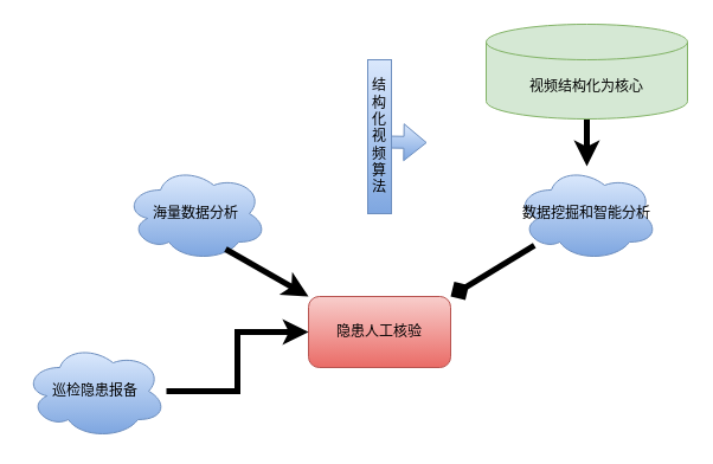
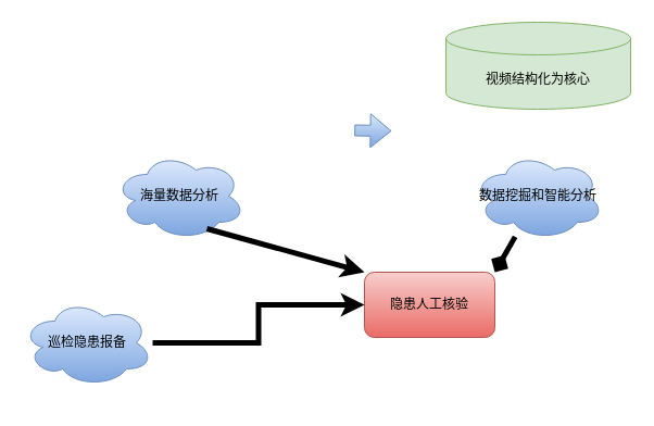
- <mxCell id="2" style="edgeStyle=orthogonalEdgeStyle;rounded=0;orthogonalLoop=1;jettySize=auto;html=1;exitX=0.5;exitY=1;exitDx=0;exitDy=0;exitPerimeter=0;fillColor=default;strokeWidth=5;" edge="1" parent="1" source="3" target="5"><mxGeometry relative="1" as="geometry" /></mxCell>
- <mxCell id="8" value="结构化视频算法" style="rounded=0;whiteSpace=wrap;html=1;fillColor=#dae8fc;gradientColor=#7ea6e0;strokeColor=#6c8ebf;" vertex="1" parent="6"><mxGeometry width="20" height="130" as="geometry" /></mxCell>
- <mxCell id="9" value="隐患人工核验" style="rounded=1;whiteSpace=wrap;html=1;fillColor=#f8cecc;gradientColor=#ea6b66;strokeColor=#b85450;" vertex="1" parent="1"><mxGeometry x="260" y="250" width="120" height="60" as="geometry" /></mxCell>
+ <mxCell id="9" value="隐患人工核验" style="rounded=1;whiteSpace=wrap;html=1;fillColor=#f8cecc;gradientColor=#ea6b66;strokeColor=#b85450;" vertex="1" parent="1"><mxGeometry x="335" y="250" width="120" height="60" as="geometry" /></mxCell>
- <mxCell id="13" value="巡检隐患报备" style="ellipse;shape=cloud;whiteSpace=wrap;html=1;fillColor=#dae8fc;gradientColor=#7ea6e0;strokeColor=#6c8ebf;" vertex="1" parent="1"><mxGeometry x="20" y="290" width="120" height="80" as="geometry" /></mxCell>
+ <mxCell id="13" value="巡检隐患报备" style="ellipse;shape=cloud;whiteSpace=wrap;html=1;fillColor=#dae8fc;gradientColor=#7ea6e0;strokeColor=#6c8ebf;" vertex="1" parent="1"><mxGeometry x="20" y="275" width="120" height="80" as="geometry" /></mxCell>
